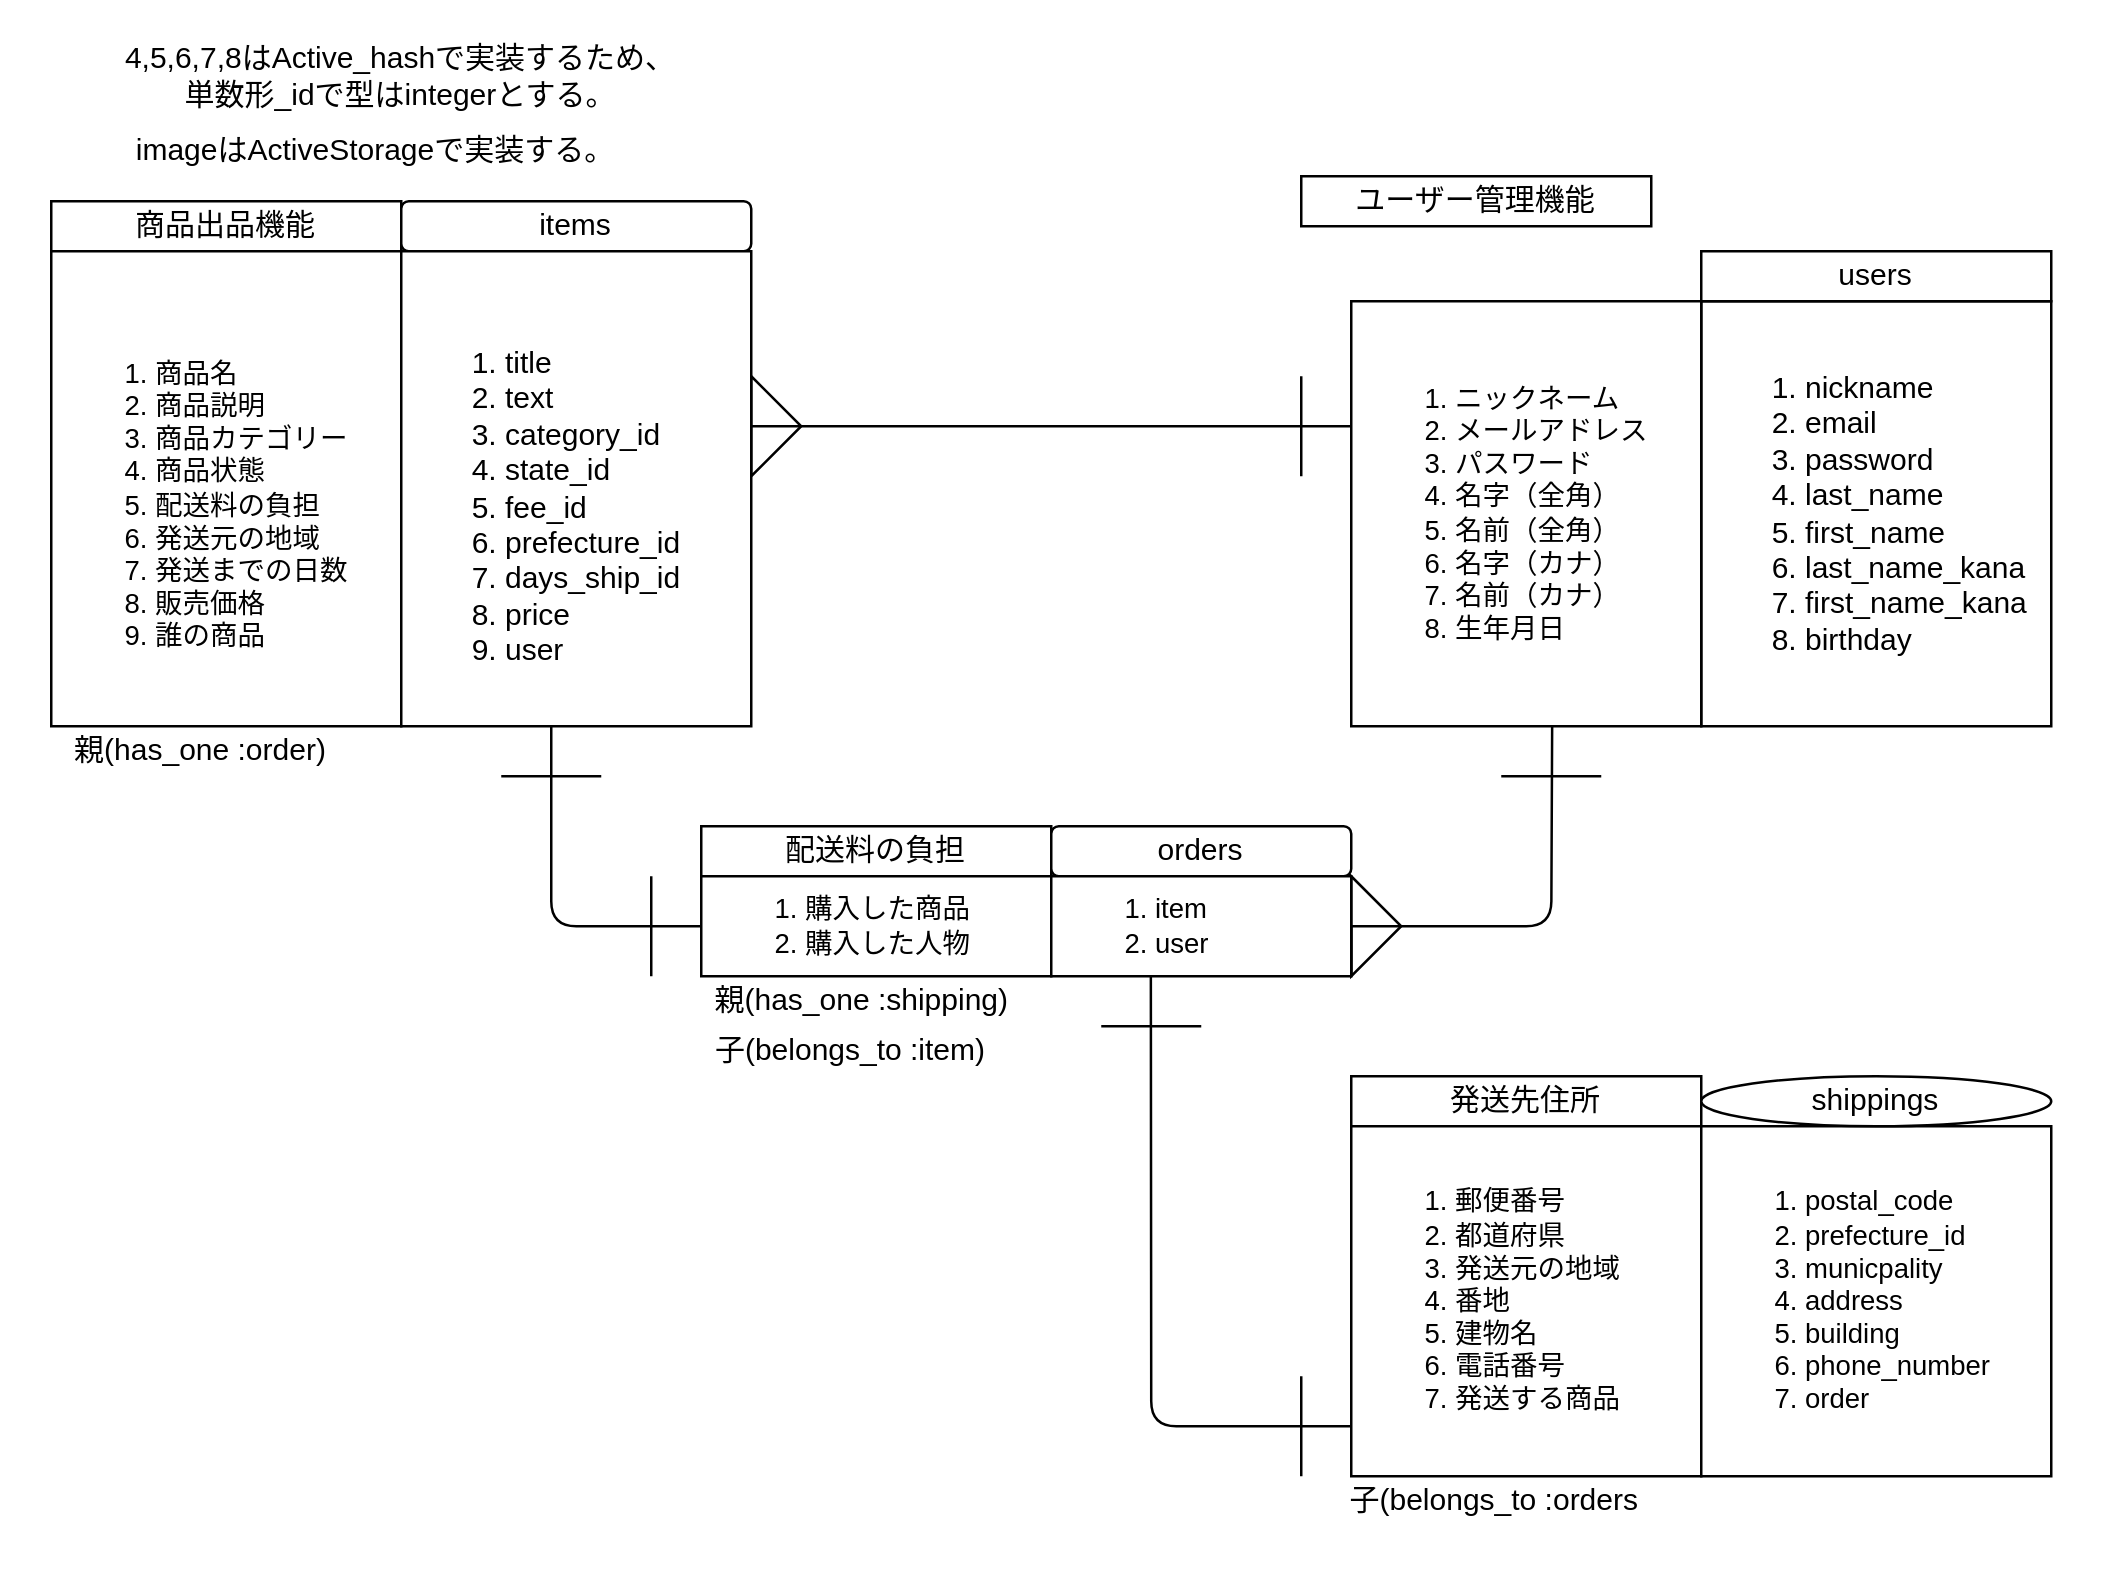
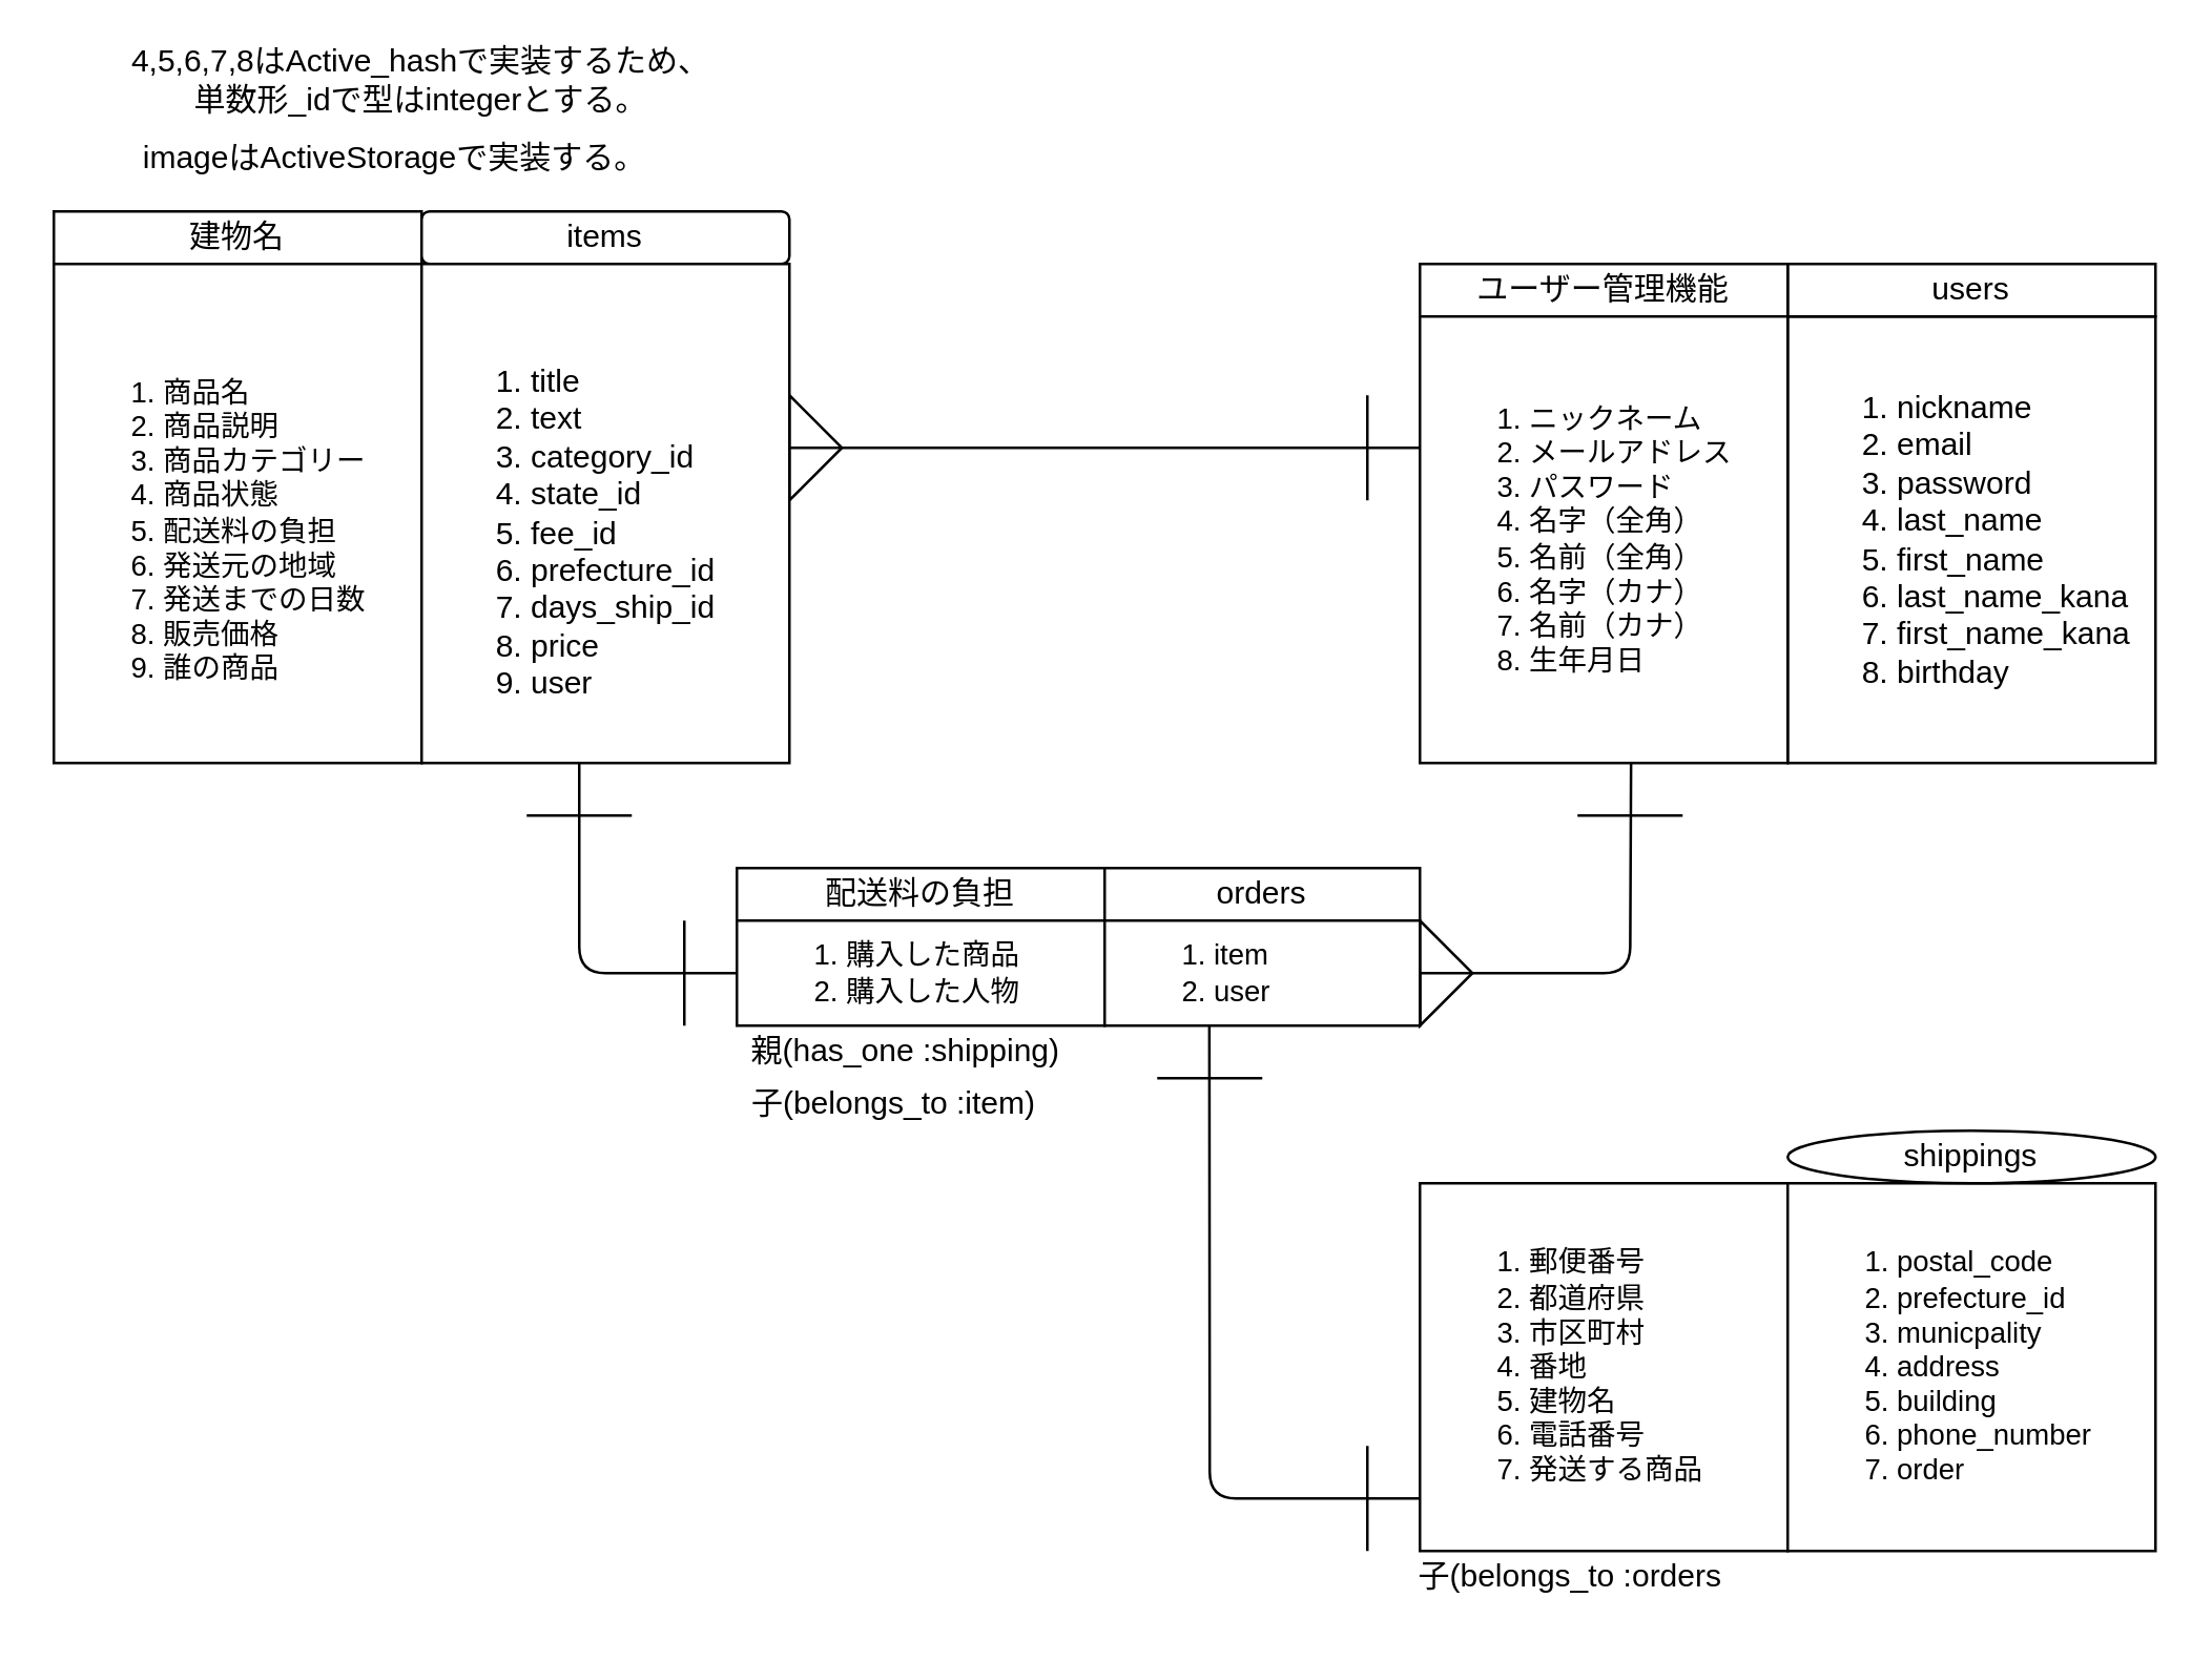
- <mxCell id="11" value="ユーザー管理機能" style="rounded=0;whiteSpace=wrap;html=1;" parent="1" vertex="1"><mxGeometry x="520" y="70" width="140" height="20" as="geometry" /></mxCell>
+ <mxCell id="11" value="ユーザー管理機能" style="rounded=0;whiteSpace=wrap;html=1;" parent="1" vertex="1"><mxGeometry x="540" y="100" width="140" height="20" as="geometry" /></mxCell>
- <mxCell id="4" value="商品出品機能" style="rounded=0;whiteSpace=wrap;html=1;" parent="1" vertex="1"><mxGeometry y="80" width="140" height="20" as="geometry" x="20" /></mxCell>
+ <mxCell id="4" value="建物名" style="rounded=0;whiteSpace=wrap;html=1;" parent="1" vertex="1"><mxGeometry y="80" width="140" height="20" as="geometry" x="20" /></mxCell>
- <mxCell id="28" value="親(has_one :order)" style="text;html=1;strokeColor=none;fillColor=none;align=center;verticalAlign=middle;whiteSpace=wrap;rounded=0;" parent="1" vertex="1"><mxGeometry y="290" width="120" height="20" as="geometry" x="20" /></mxCell>
- <mxCell id="18" value="orders" style="whiteSpace=wrap;html=1;rounded=1;" parent="1" vertex="1"><mxGeometry x="420" y="330" width="120" height="20" as="geometry" /></mxCell>
+ <mxCell id="18" value="orders" style="rounded=0;whiteSpace=wrap;html=1;" parent="1" vertex="1"><mxGeometry x="420" y="330" width="120" height="20" as="geometry" /></mxCell>
- <mxCell id="13" value="発送先住所" style="rounded=0;whiteSpace=wrap;html=1;" parent="1" vertex="1"><mxGeometry x="540" y="430" width="140" height="20" as="geometry" /></mxCell>
- <mxCell id="14" value="&lt;ol style=&quot;font-size: 11px&quot;&gt;&lt;li&gt;郵便番号&lt;/li&gt;&lt;li&gt;都道府県&lt;/li&gt;&lt;li&gt;発送元の地域&lt;/li&gt;&lt;li&gt;番地&lt;/li&gt;&lt;li&gt;建物名&lt;/li&gt;&lt;li&gt;電話番号&lt;/li&gt;&lt;li&gt;発送する商品&lt;/li&gt;&lt;/ol&gt;" style="rounded=0;whiteSpace=wrap;html=1;align=left;" parent="1" vertex="1"><mxGeometry x="540" y="450" width="140" height="140" as="geometry" /></mxCell>
+ <mxCell id="14" value="&lt;ol style=&quot;font-size: 11px&quot;&gt;&lt;li&gt;郵便番号&lt;/li&gt;&lt;li&gt;都道府県&lt;/li&gt;&lt;li&gt;市区町村&lt;/li&gt;&lt;li&gt;番地&lt;/li&gt;&lt;li&gt;建物名&lt;/li&gt;&lt;li&gt;電話番号&lt;/li&gt;&lt;li&gt;発送する商品&lt;/li&gt;&lt;/ol&gt;" style="rounded=0;whiteSpace=wrap;html=1;align=left;" parent="1" vertex="1"><mxGeometry x="540" y="450" width="140" height="140" as="geometry" /></mxCell>
